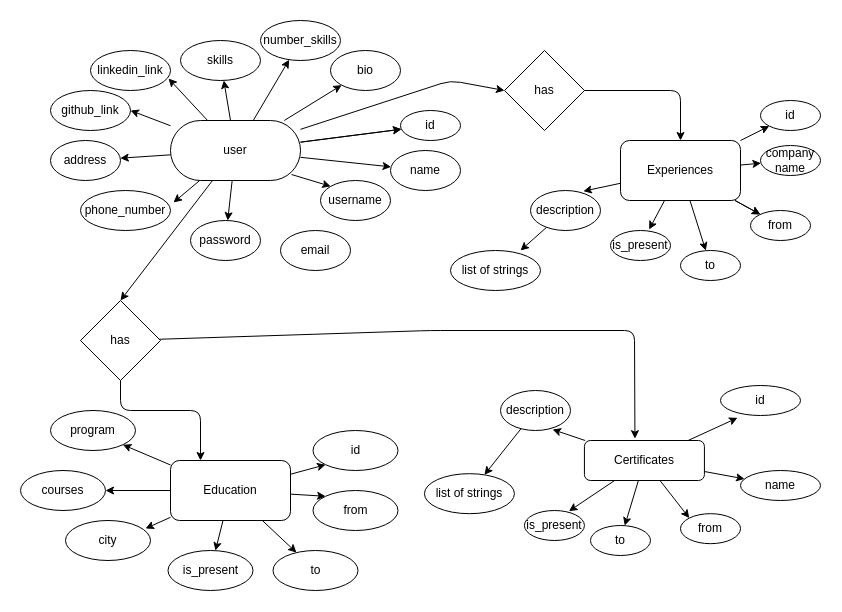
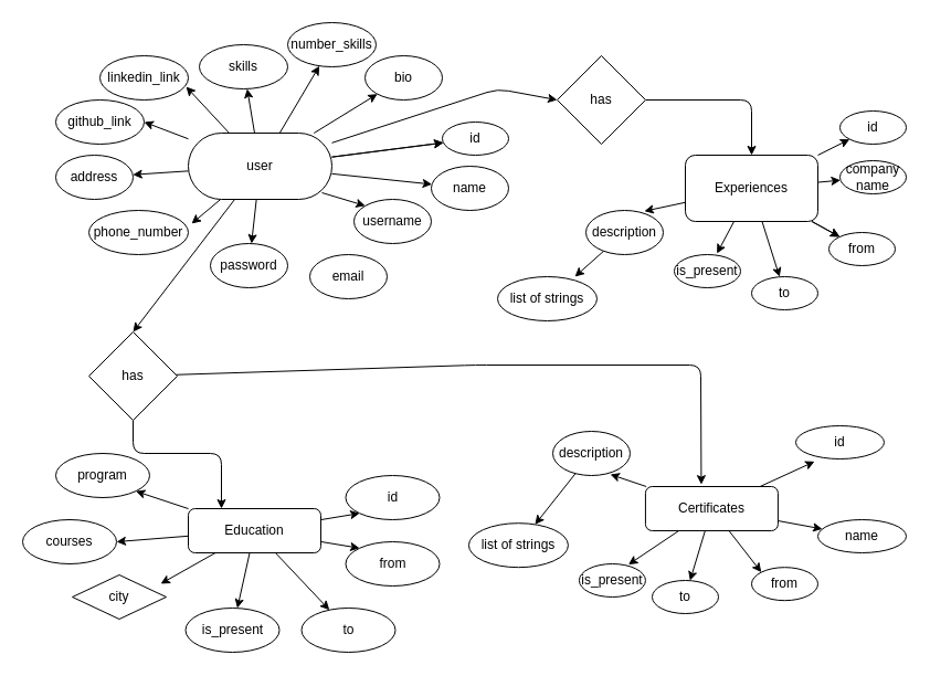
- <mxCell id="34" value="Education" style="rounded=1;whiteSpace=wrap;html=1;" vertex="1" parent="1"><mxGeometry x="170" y="460" width="120" height="60" as="geometry" /></mxCell>
+ <mxCell id="34" value="Education" style="rounded=1;whiteSpace=wrap;html=1;" vertex="1" parent="1"><mxGeometry x="170" y="460" width="120" height="40" as="geometry" /></mxCell>
- <mxCell id="39" value="city" style="ellipse;whiteSpace=wrap;html=1;" vertex="1" parent="1"><mxGeometry x="65" y="520" width="85" height="40" as="geometry" /></mxCell>
+ <mxCell id="39" value="city" style="rhombus;whiteSpace=wrap;html=1;" vertex="1" parent="1"><mxGeometry x="65" y="520" width="85" height="40" as="geometry" /></mxCell>
